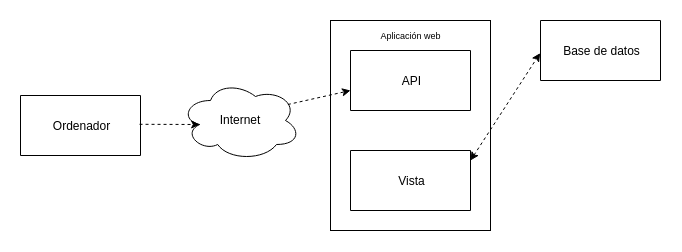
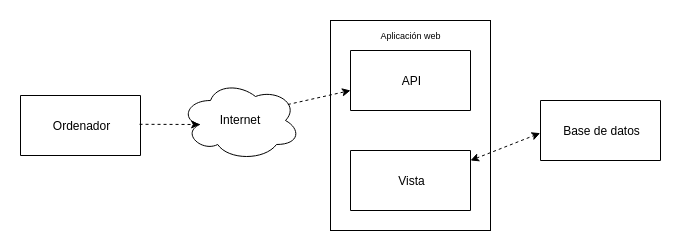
- <mxCell id="5" value="Base de datos" style="verticalLabelPosition=bottom;verticalAlign=top;shape=mxgraph.basic.rect;fillColor2=none;strokeWidth=1;size=20;indent=5;fillColor=none;html=1;spacingTop=-43;spacingLeft=2;" vertex="1" parent="1"><mxGeometry x="540" y="20" width="120" height="60" as="geometry" /></mxCell>
+ <mxCell id="5" value="Base de datos" style="verticalLabelPosition=bottom;verticalAlign=top;shape=mxgraph.basic.rect;fillColor2=none;strokeWidth=1;size=20;indent=5;fillColor=none;html=1;spacingTop=-43;spacingLeft=2;" vertex="1" parent="1"><mxGeometry x="540" y="100" width="120" height="60" as="geometry" /></mxCell>
